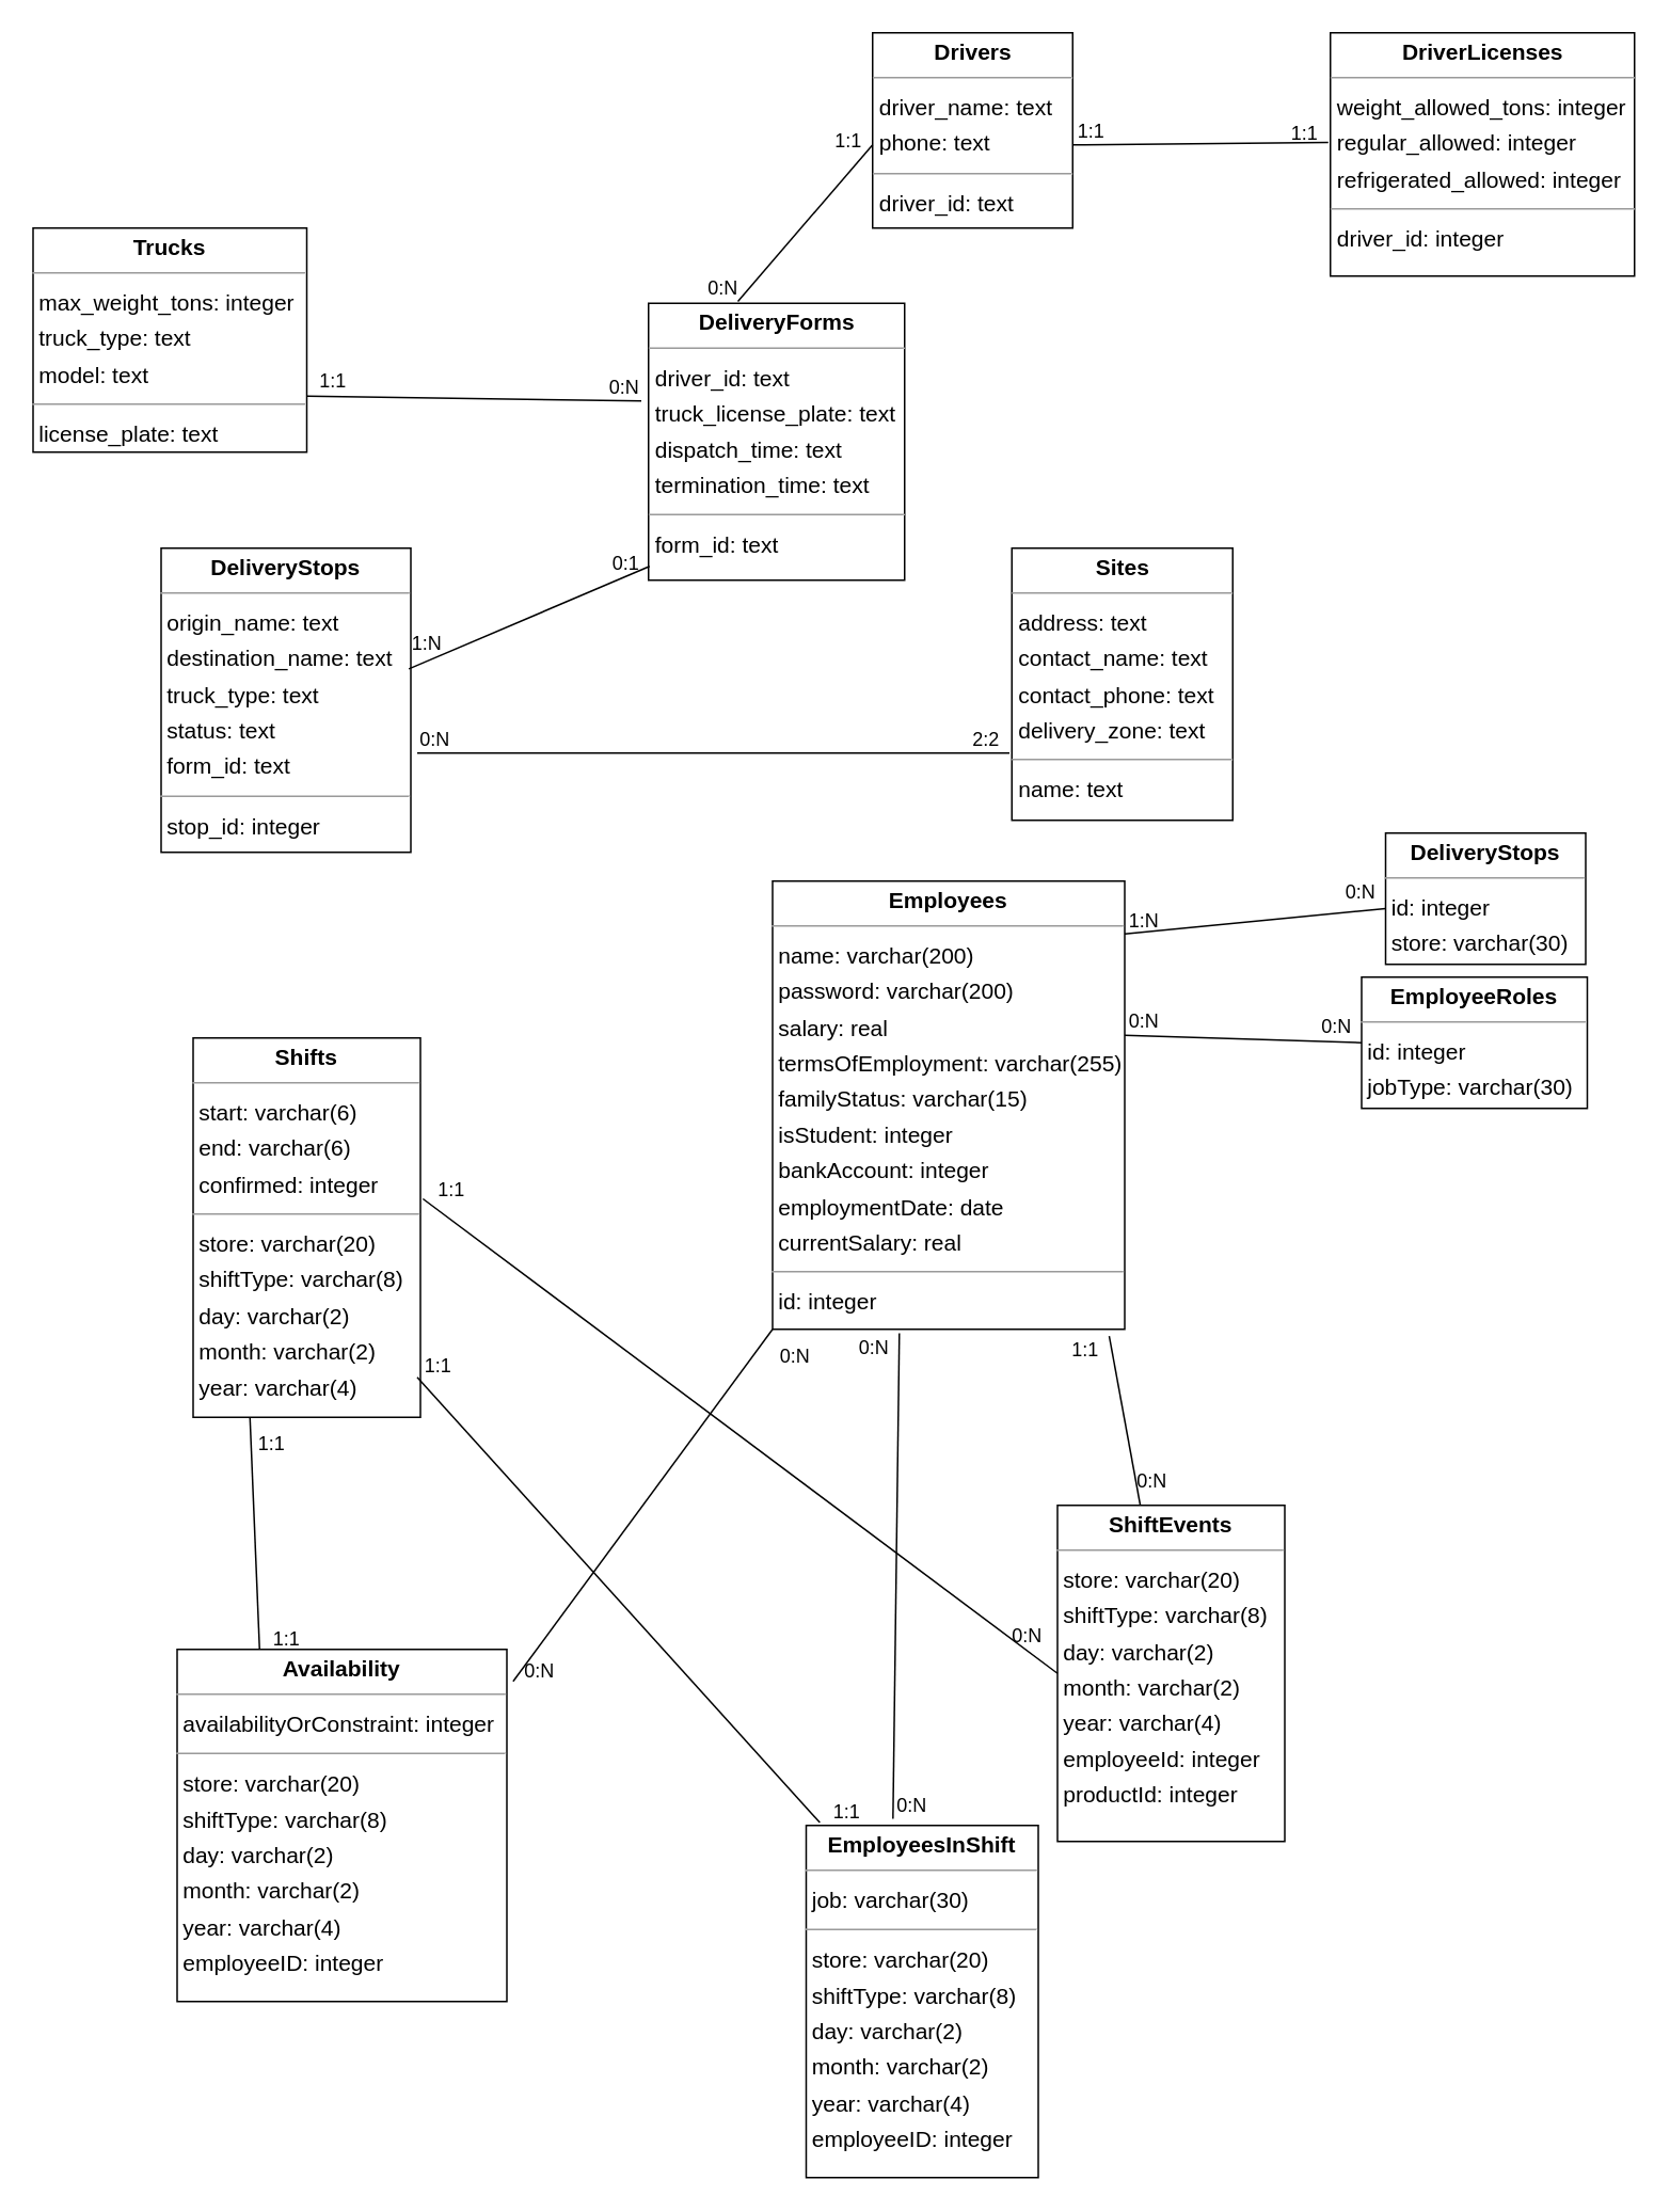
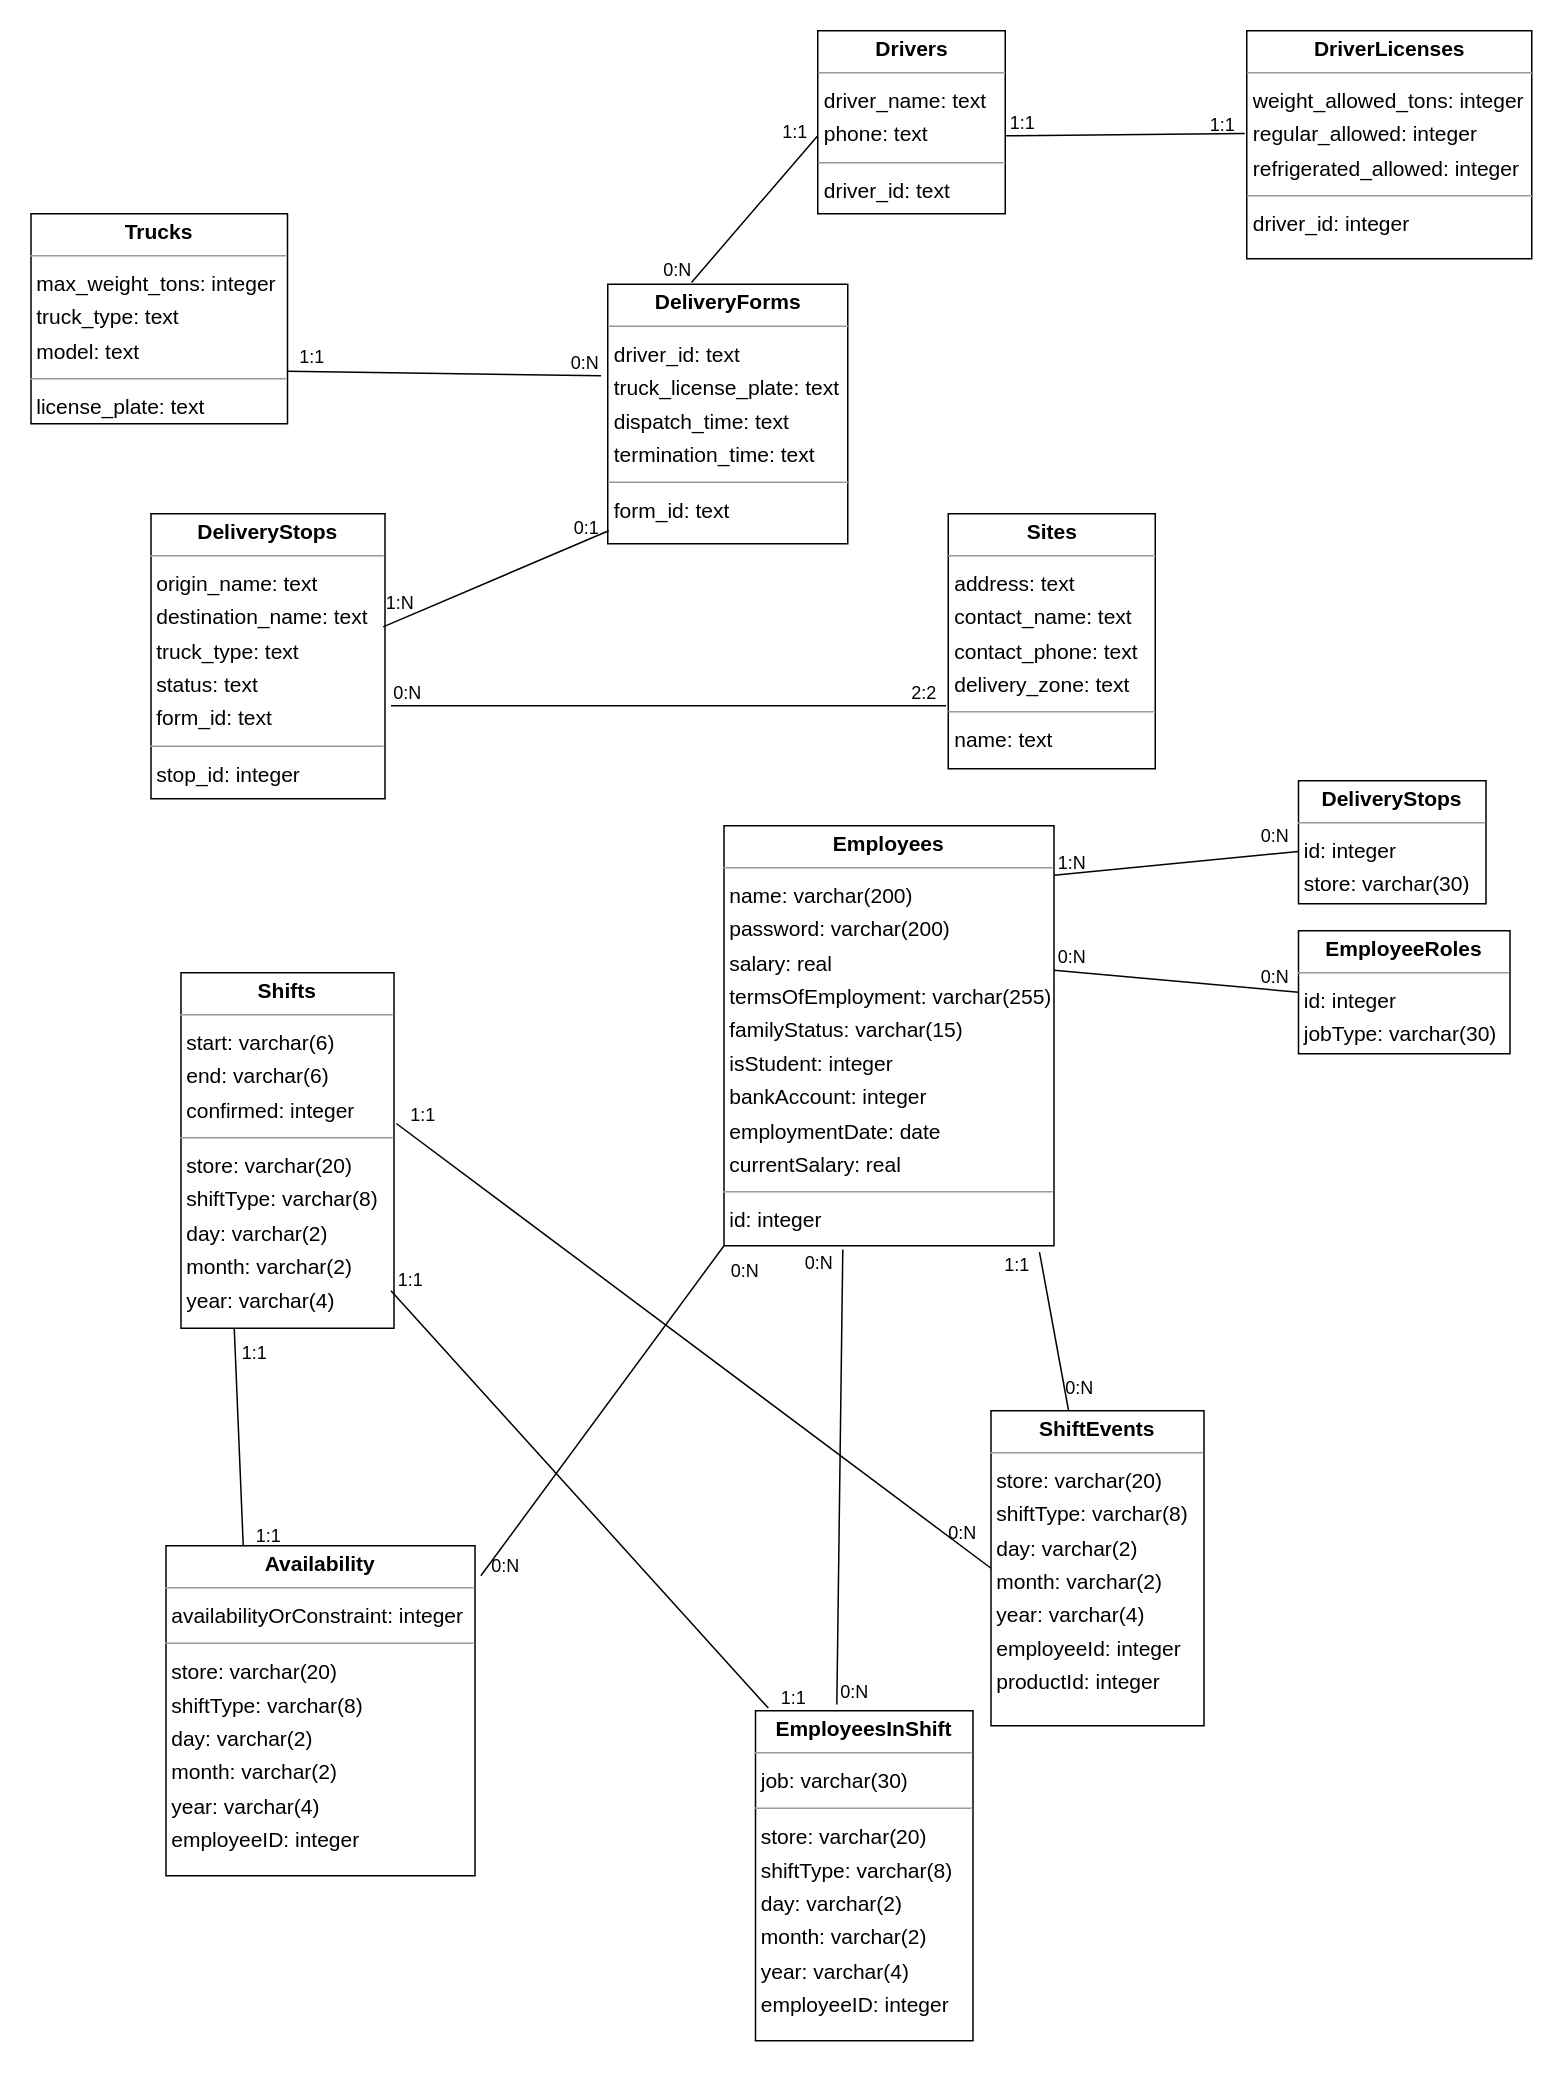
- <mxCell id="9" value="&lt;p style=&quot;margin:0px;margin-top:4px;text-align:center;&quot;&gt;&lt;b&gt;EmployeeRoles&lt;/b&gt;&lt;/p&gt;&lt;hr size=&quot;1&quot;&gt;&lt;p style=&quot;margin:0 0 0 4px;line-height:1.6;&quot;&gt; id: integer&lt;br&gt; jobType: varchar(30)&lt;/p&gt;" style="verticalAlign=top;align=left;overflow=fill;fontSize=14;fontFamily=Helvetica;html=1;rounded=0;shadow=0;comic=0;labelBackgroundColor=none;strokeWidth=1;" parent="1" vertex="1"><mxGeometry x="850" y="610" width="141" height="82" as="geometry" /></mxCell>
+ <mxCell id="9" value="&lt;p style=&quot;margin:0px;margin-top:4px;text-align:center;&quot;&gt;&lt;b&gt;EmployeeRoles&lt;/b&gt;&lt;/p&gt;&lt;hr size=&quot;1&quot;&gt;&lt;p style=&quot;margin:0 0 0 4px;line-height:1.6;&quot;&gt; id: integer&lt;br&gt; jobType: varchar(30)&lt;/p&gt;" style="verticalAlign=top;align=left;overflow=fill;fontSize=14;fontFamily=Helvetica;html=1;rounded=0;shadow=0;comic=0;labelBackgroundColor=none;strokeWidth=1;" parent="1" vertex="1"><mxGeometry x="865" y="620" width="141" height="82" as="geometry" /></mxCell>
